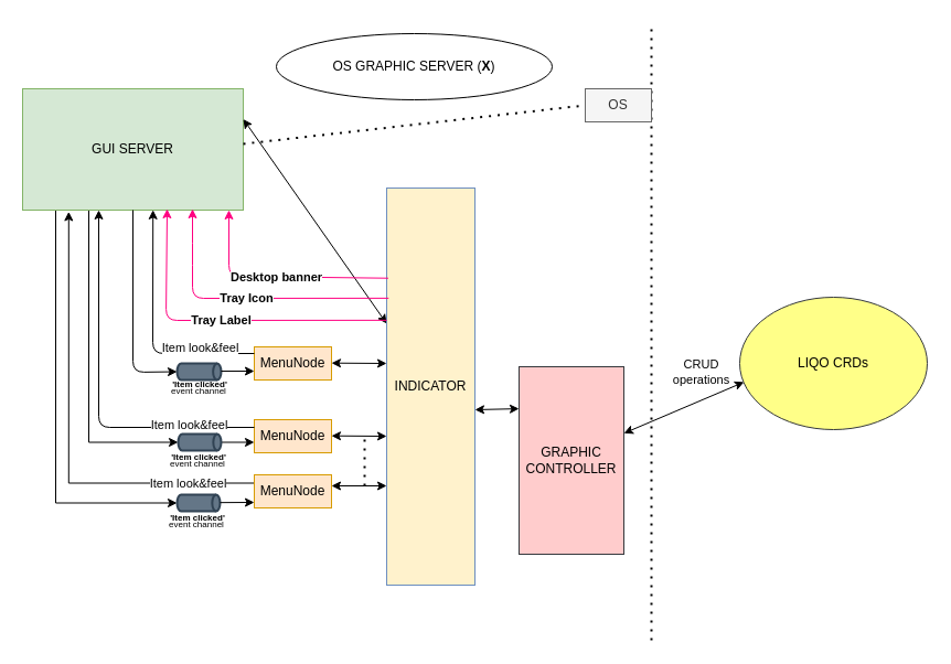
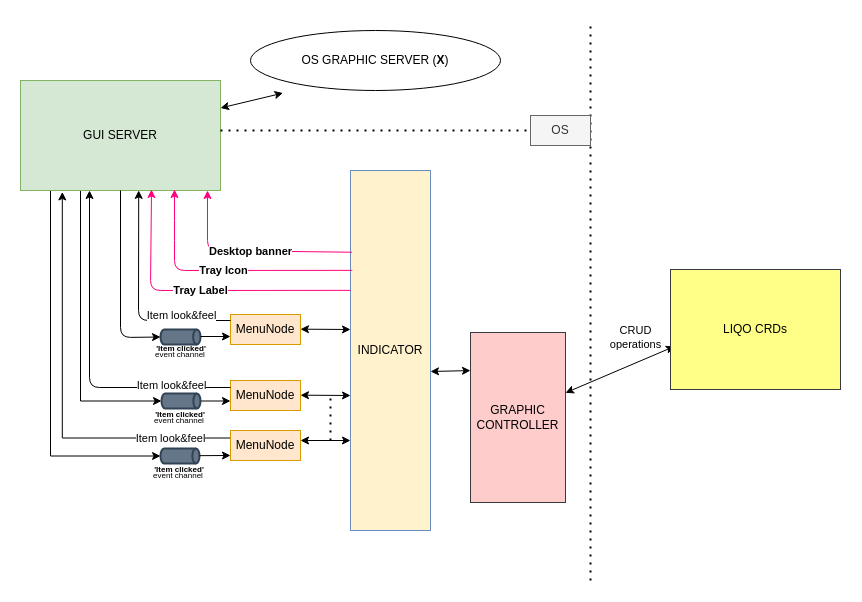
- <mxCell id="10" value="OS" style="text;html=1;align=center;verticalAlign=middle;whiteSpace=wrap;rounded=0;fillColor=#f5f5f5;strokeColor=#666666;fontColor=#333333;" parent="1" vertex="1"><mxGeometry x="530" y="80" width="60" height="30" as="geometry" /></mxCell>
+ <mxCell id="10" value="OS" style="text;html=1;align=center;verticalAlign=middle;whiteSpace=wrap;rounded=0;fillColor=#f5f5f5;strokeColor=#666666;fontColor=#333333;" parent="1" vertex="1"><mxGeometry x="530" y="115" width="60" height="30" as="geometry" /></mxCell>
- <mxCell id="6" value="" style="endArrow=classic;startArrow=classic;html=1;exitX=1;exitY=0.25;exitDx=0;exitDy=0;" parent="1" source="4" target="9" edge="1"><mxGeometry width="50" height="50" relative="1" as="geometry"><mxPoint x="270" y="100" as="sourcePoint" /><mxPoint x="300" y="60" as="targetPoint" /></mxGeometry></mxCell>
+ <mxCell id="6" value="" style="endArrow=classic;startArrow=classic;html=1;exitX=1;exitY=0.25;exitDx=0;exitDy=0;entryX=0.13;entryY=1.043;entryDx=0;entryDy=0;entryPerimeter=0;" parent="1" source="4" target="5" edge="1"><mxGeometry width="50" height="50" relative="1" as="geometry"><mxPoint x="270" y="100" as="sourcePoint" /><mxPoint x="300" y="60" as="targetPoint" /></mxGeometry></mxCell>
- <mxCell id="43" value="LIQO CRDs" style="ellipse;whiteSpace=wrap;html=1;fillColor=#ffff88;strokeColor=#36393d;" parent="1" vertex="1"><mxGeometry x="670" y="269" width="170" height="120" as="geometry" /></mxCell>
+ <mxCell id="43" value="LIQO CRDs" style="whiteSpace=wrap;html=1;fillColor=#ffff88;strokeColor=#36393d;rounded=0;" parent="1" vertex="1"><mxGeometry x="670" y="269" width="170" height="120" as="geometry" /></mxCell>
